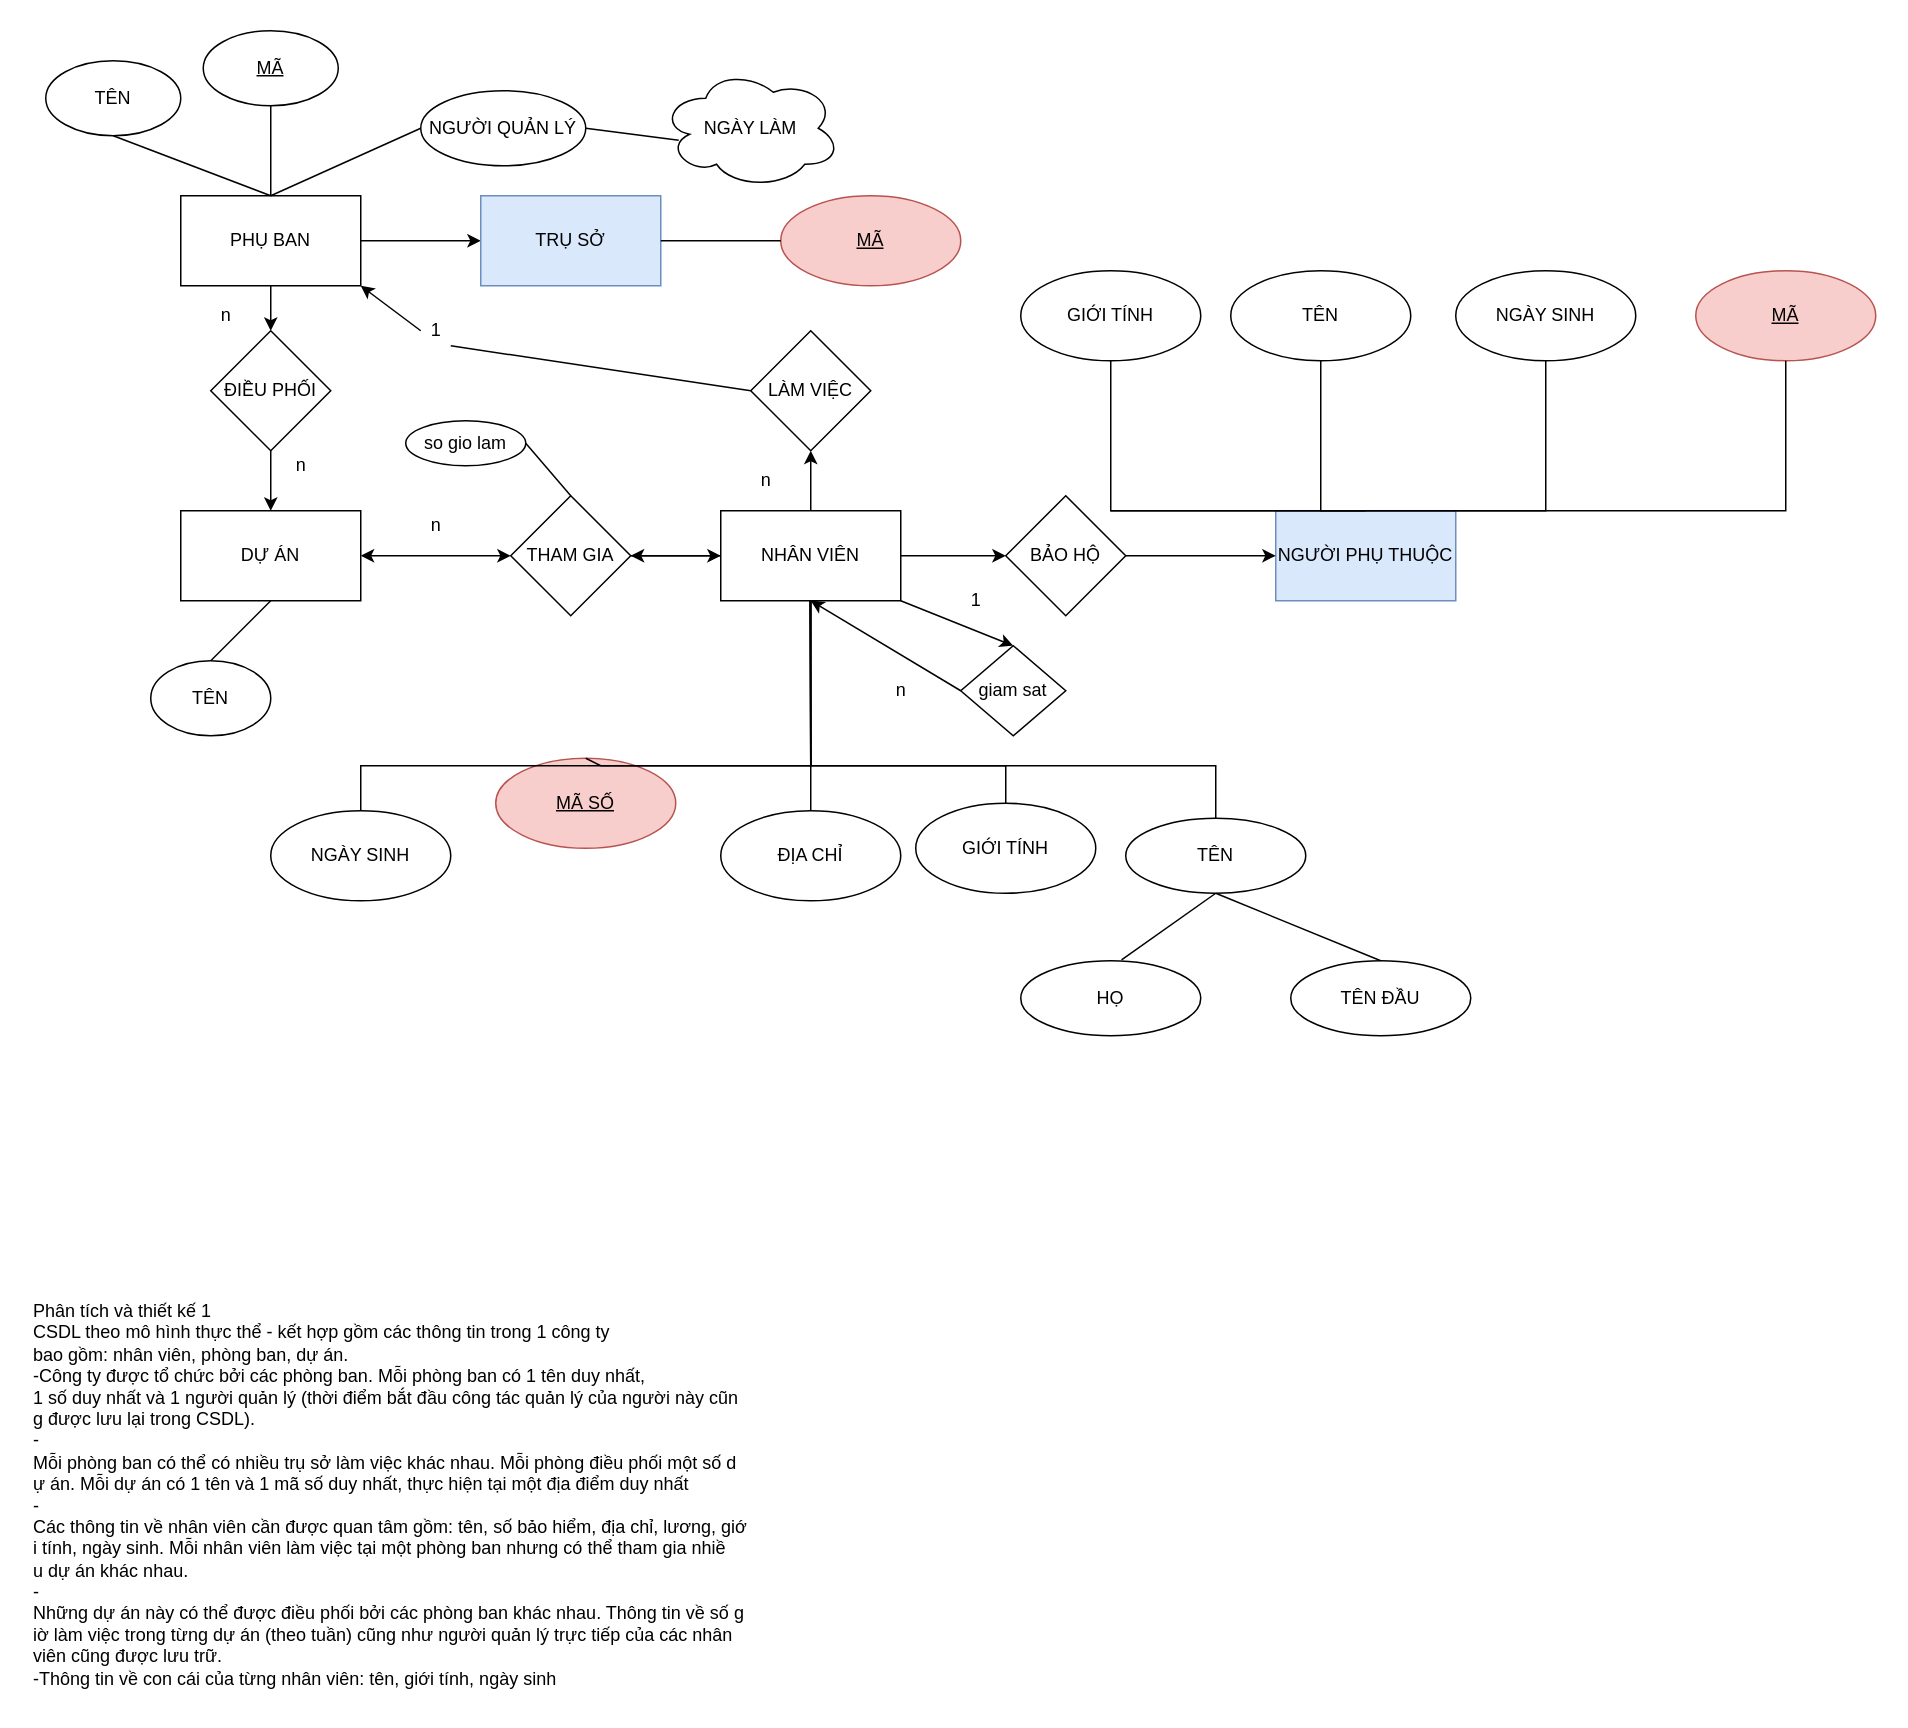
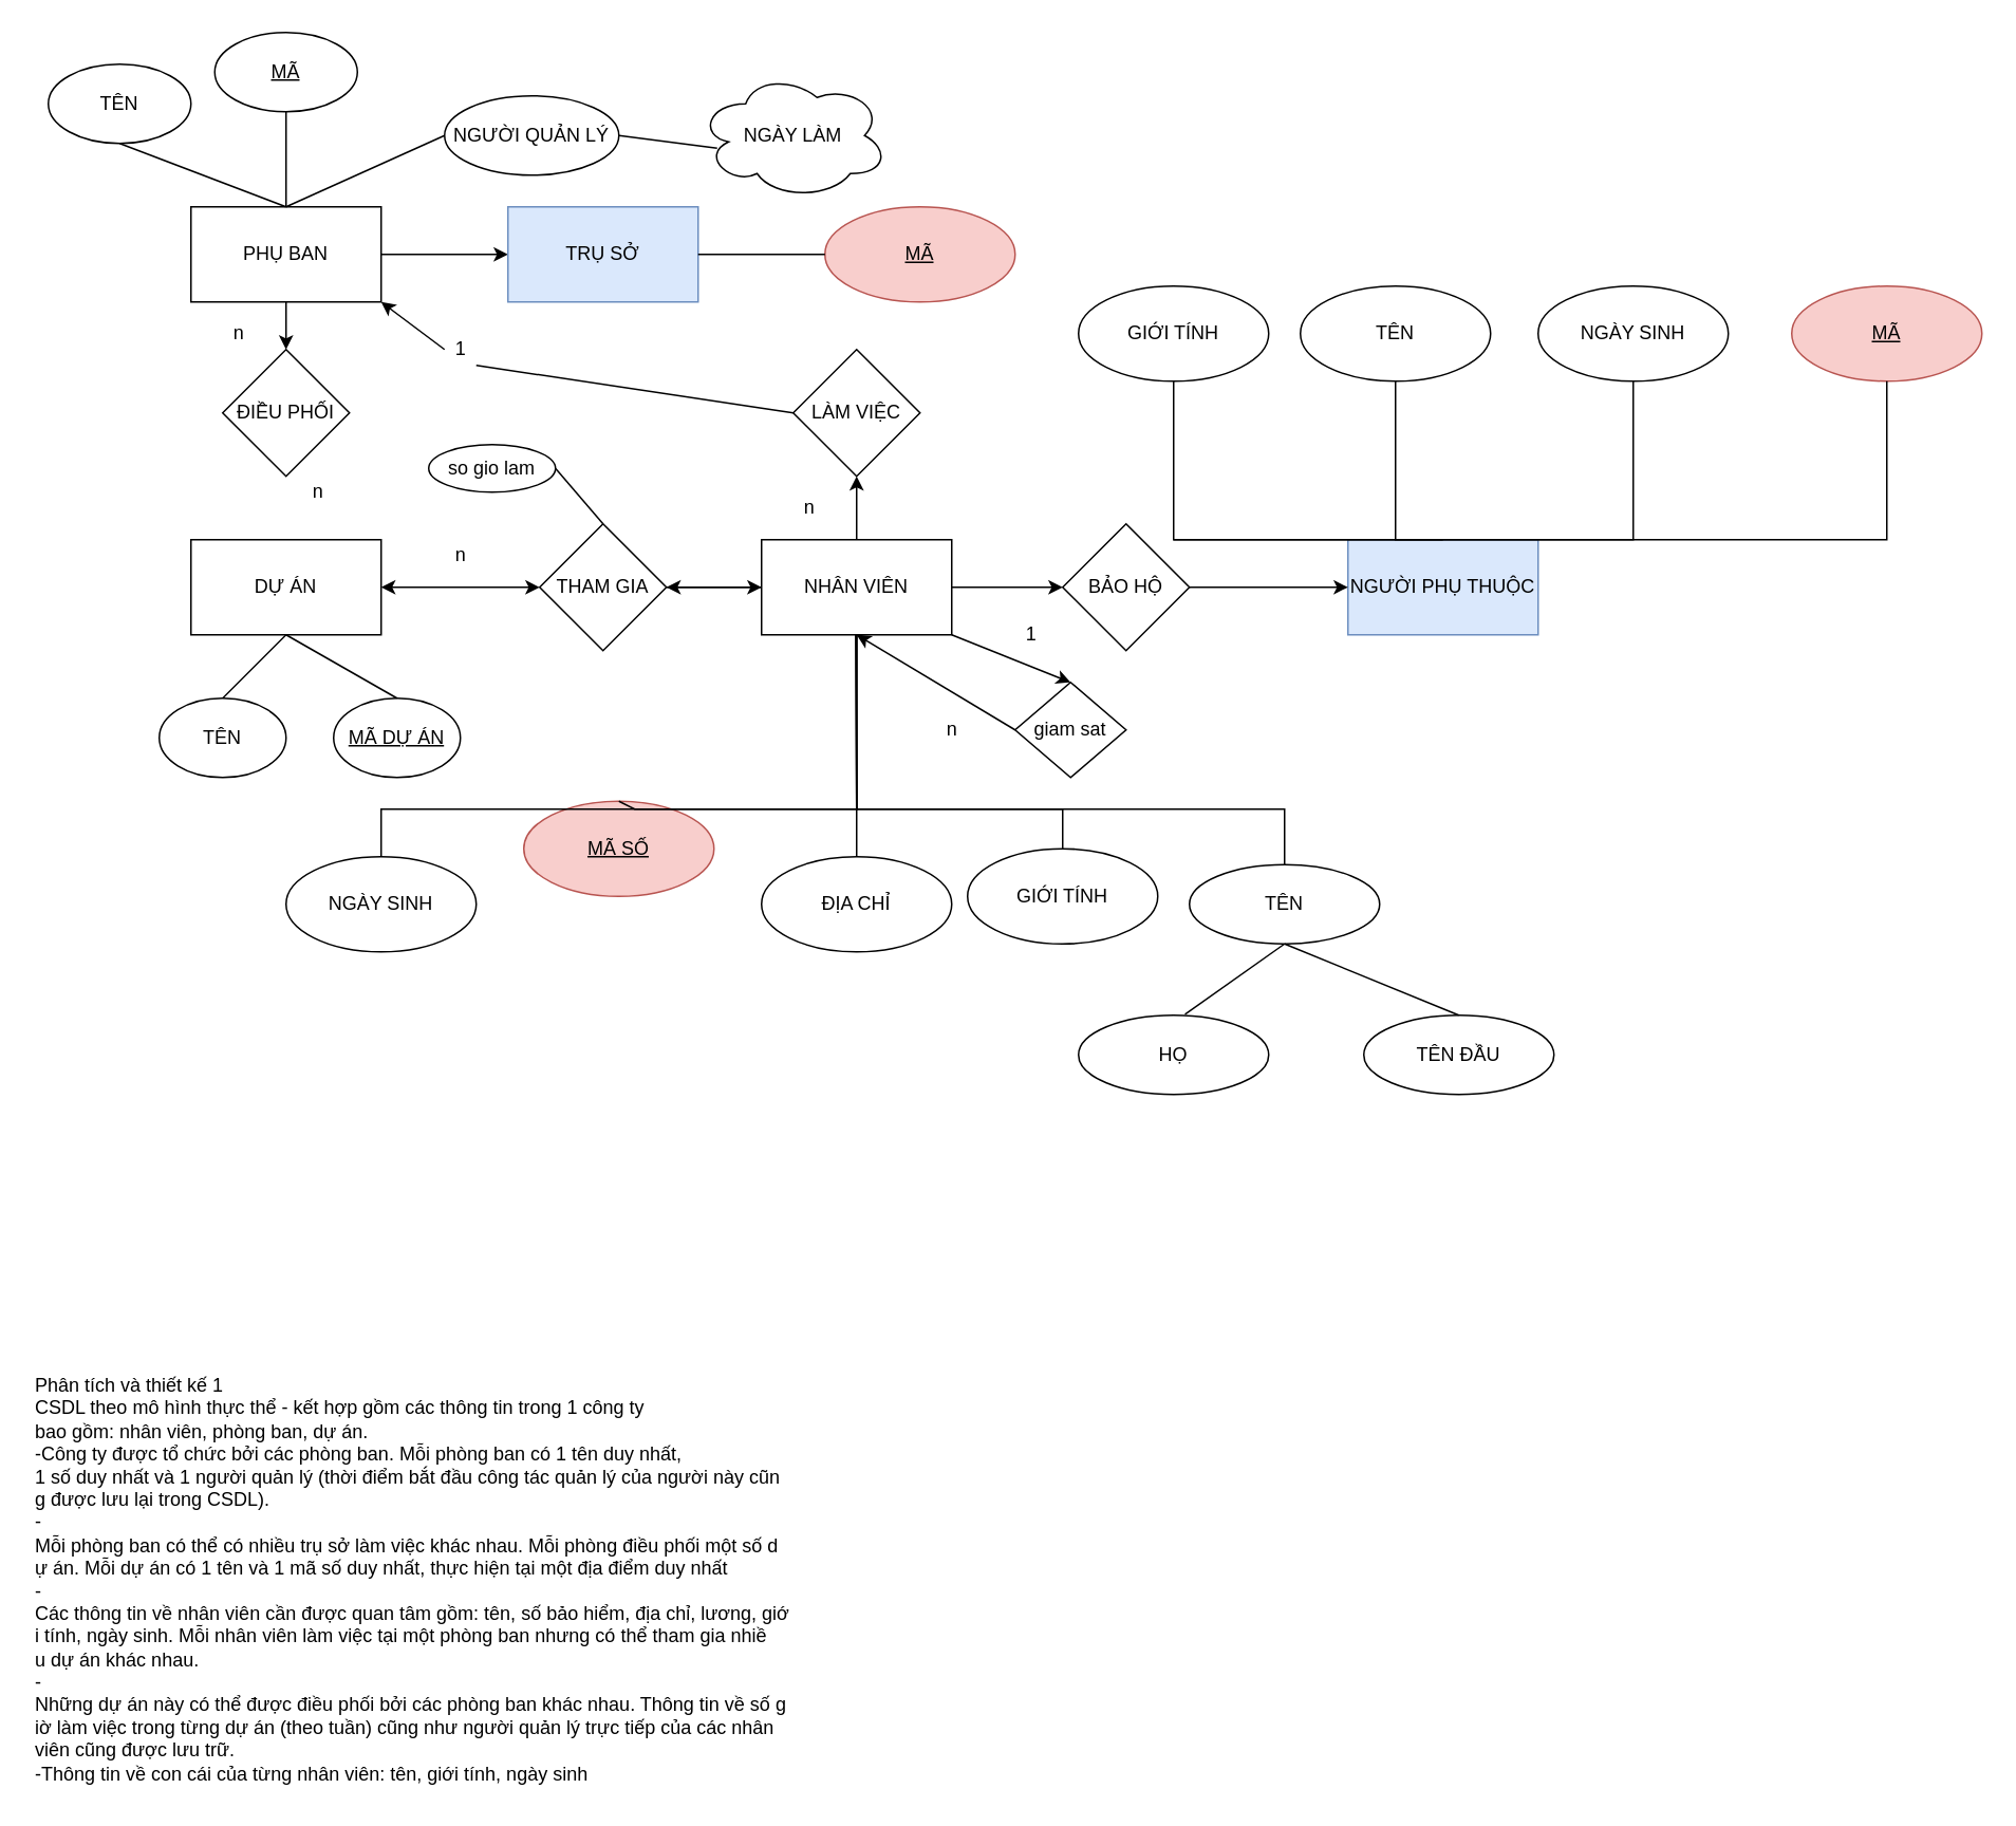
- <mxCell id="6" value="" style="edgeStyle=orthogonalEdgeStyle;rounded=0;orthogonalLoop=1;jettySize=auto;html=1;" parent="1" source="7" target="8" edge="1"><mxGeometry relative="1" as="geometry" /></mxCell>
+ <mxCell id="54" value="" style="endArrow=none;html=1;rounded=0;entryX=0.5;entryY=1;entryDx=0;entryDy=0;exitX=0.5;exitY=0;exitDx=0;exitDy=0;" parent="1" source="12" target="8" edge="1"><mxGeometry width="50" height="50" relative="1" as="geometry"><mxPoint x="205" y="450" as="sourcePoint" /><mxPoint x="190" y="410" as="targetPoint" /></mxGeometry></mxCell>
+ <mxCell id="12" value="&lt;u&gt;MÃ DỰ ÁN&lt;/u&gt;" style="ellipse;whiteSpace=wrap;html=1;rounded=0;" parent="1" vertex="1"><mxGeometry x="210" y="440" width="80" height="50" as="geometry" /></mxCell>
